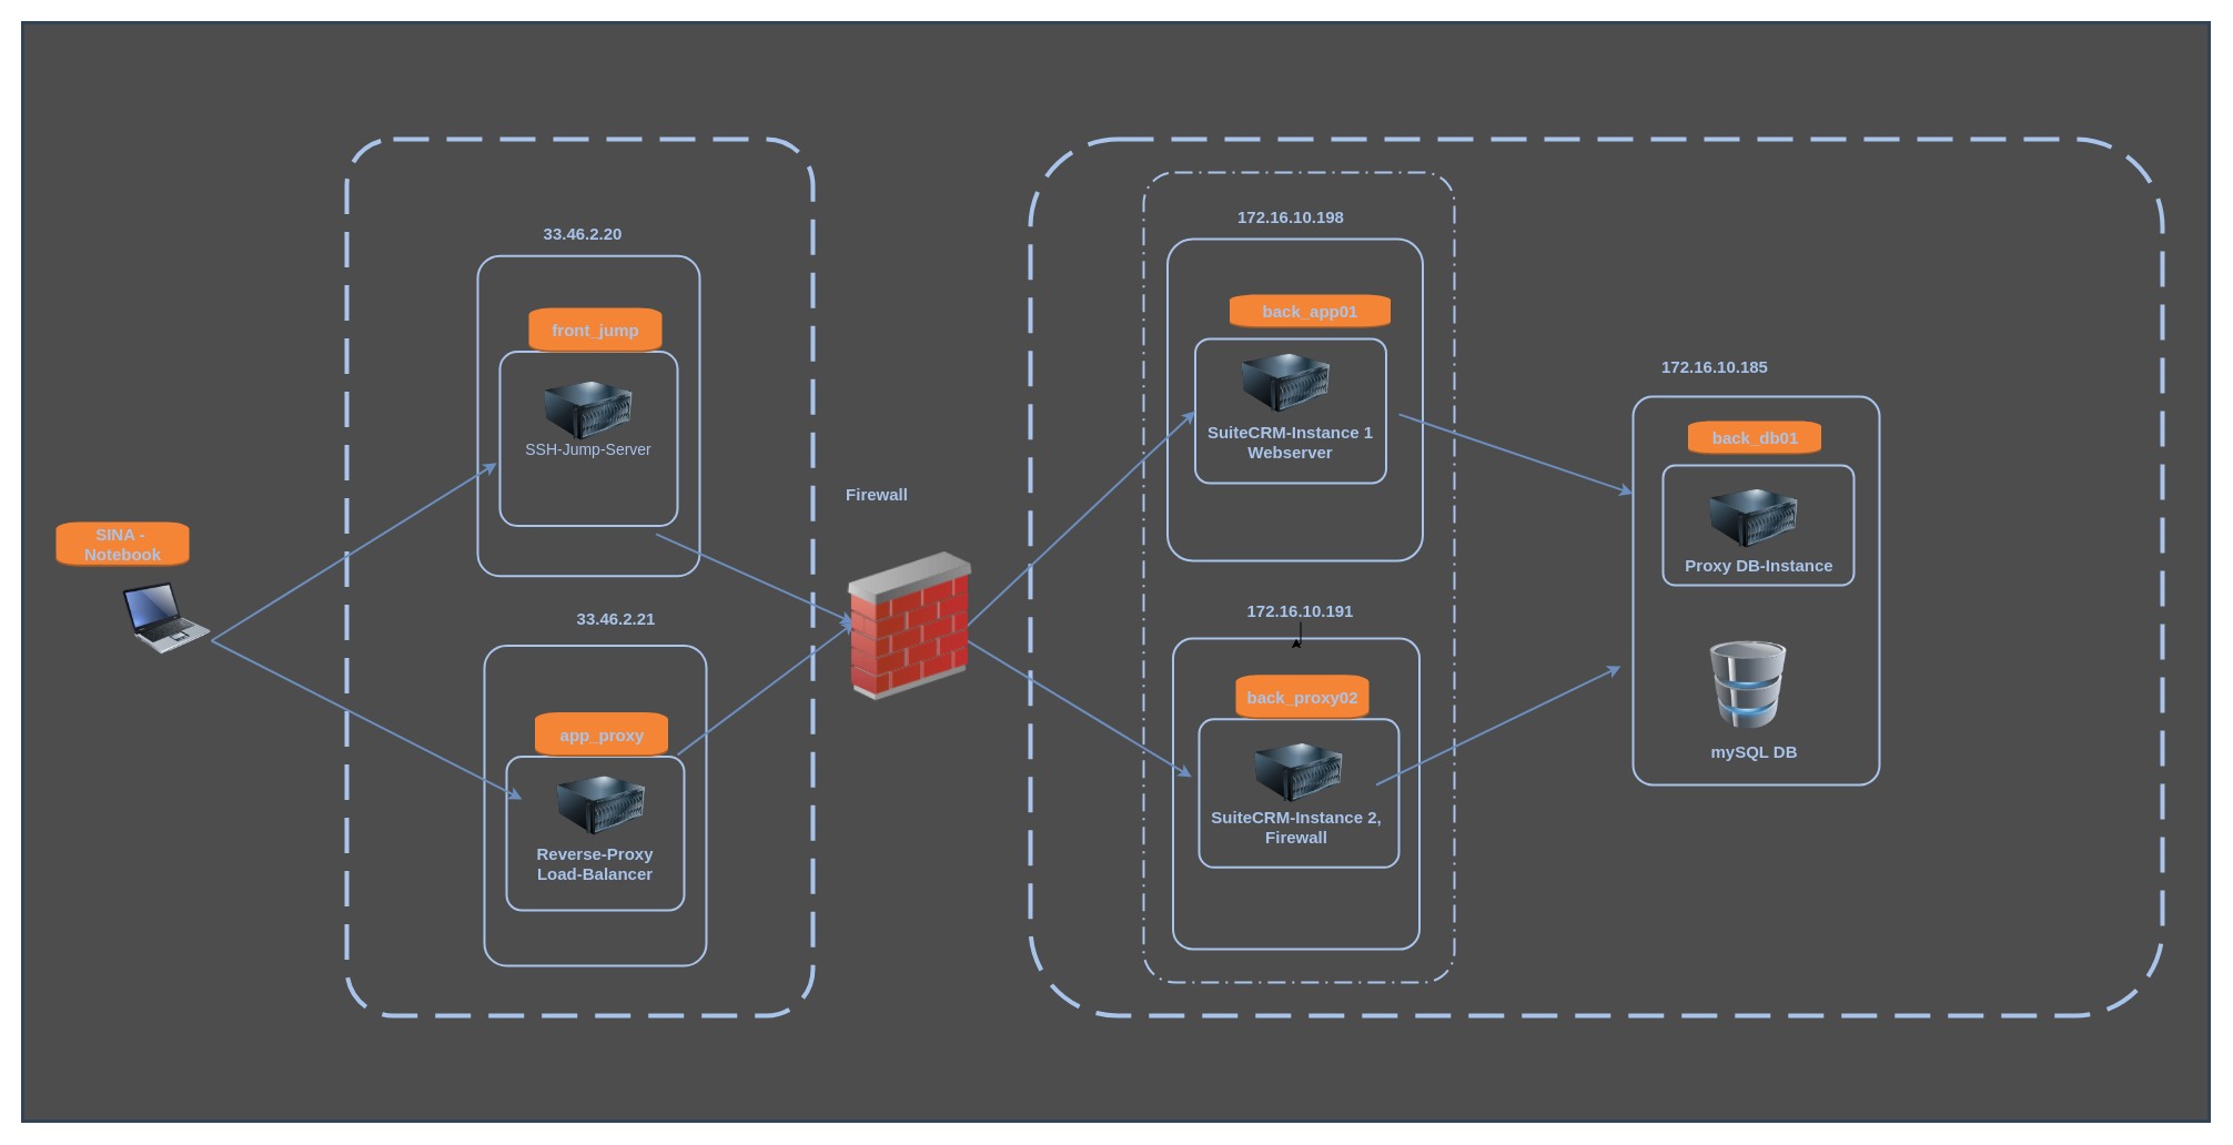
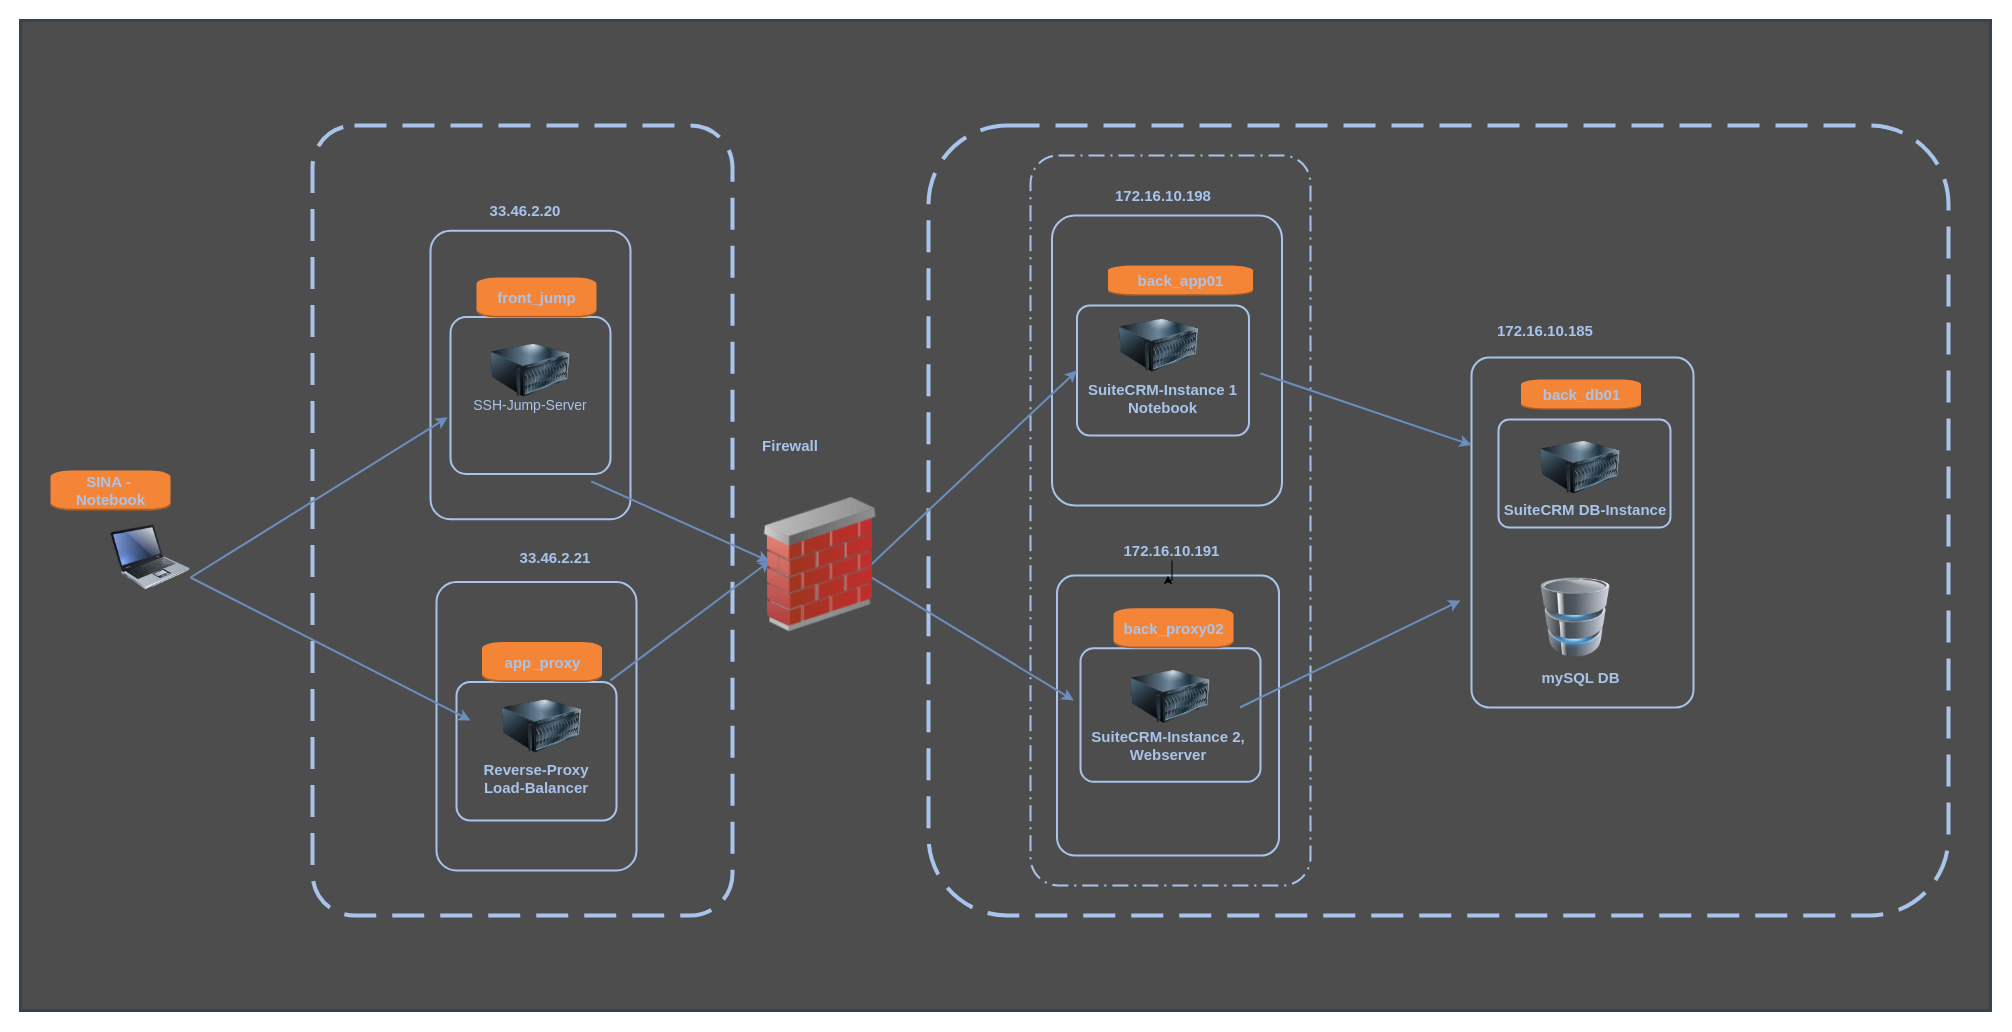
- <mxCell id="22" value="&lt;div style=&quot;font-size: 15px;&quot;&gt;&lt;font style=&quot;font-size: 15px;&quot;&gt;SuiteCRM-Instance 1&lt;/font&gt;&lt;/div&gt;&lt;div style=&quot;font-size: 15px;&quot;&gt;&lt;font style=&quot;font-size: 15px;&quot;&gt;Webserver&lt;br style=&quot;font-size: 15px;&quot;&gt; &lt;/font&gt;&lt;/div&gt;" style="text;html=1;strokeColor=none;fillColor=none;align=center;verticalAlign=middle;whiteSpace=wrap;rounded=0;fontStyle=1;fontSize=15;fontColor=#A9C4EB;" parent="1" vertex="1"><mxGeometry x="1085.25" y="385" width="154.5" height="25" as="geometry" /></mxCell>
+ <mxCell id="22" value="&lt;div style=&quot;font-size: 15px;&quot;&gt;&lt;font style=&quot;font-size: 15px;&quot;&gt;SuiteCRM-Instance 1&lt;/font&gt;&lt;/div&gt;&lt;div style=&quot;font-size: 15px;&quot;&gt;&lt;font style=&quot;font-size: 15px;&quot;&gt;Notebook&lt;br style=&quot;font-size: 15px;&quot;&gt; &lt;/font&gt;&lt;/div&gt;" style="text;html=1;strokeColor=none;fillColor=none;align=center;verticalAlign=middle;whiteSpace=wrap;rounded=0;fontStyle=1;fontSize=15;fontColor=#A9C4EB;" parent="1" vertex="1"><mxGeometry x="1085.25" y="385" width="154.5" height="25" as="geometry" /></mxCell>
- <mxCell id="26" value="&lt;font style=&quot;font-size: 15px;&quot;&gt;Proxy DB-Instance&lt;/font&gt;" style="text;html=1;strokeColor=none;fillColor=none;align=center;verticalAlign=middle;whiteSpace=wrap;rounded=0;fontSize=15;fontStyle=1;fontColor=#A9C4EB;" parent="1" vertex="1"><mxGeometry x="1500" y="497" width="170" height="23" as="geometry" /></mxCell>
+ <mxCell id="26" value="&lt;font style=&quot;font-size: 15px;&quot;&gt;SuiteCRM DB-Instance&lt;/font&gt;" style="text;html=1;strokeColor=none;fillColor=none;align=center;verticalAlign=middle;whiteSpace=wrap;rounded=0;fontSize=15;fontStyle=1;fontColor=#A9C4EB;" parent="1" vertex="1"><mxGeometry x="1500" y="497" width="170" height="23" as="geometry" /></mxCell>
- <mxCell id="24" value="&lt;div style=&quot;font-size: 15px;&quot;&gt;&lt;font style=&quot;font-size: 15px;&quot;&gt;SuiteCRM-Instance 2,&lt;/font&gt;&lt;/div&gt;&lt;div style=&quot;font-size: 15px;&quot;&gt;&lt;font style=&quot;font-size: 15px;&quot;&gt;Firewall&lt;br style=&quot;font-size: 15px;&quot;&gt;&lt;/font&gt;&lt;/div&gt;" style="text;html=1;strokeColor=none;fillColor=none;align=center;verticalAlign=middle;whiteSpace=wrap;rounded=0;fontStyle=1;fontSize=15;fontColor=#A9C4EB;" parent="1" vertex="1"><mxGeometry x="1087.5" y="730" width="160" height="30" as="geometry" /></mxCell>
+ <mxCell id="24" value="&lt;div style=&quot;font-size: 15px;&quot;&gt;&lt;font style=&quot;font-size: 15px;&quot;&gt;SuiteCRM-Instance 2,&lt;/font&gt;&lt;/div&gt;&lt;div style=&quot;font-size: 15px;&quot;&gt;&lt;font style=&quot;font-size: 15px;&quot;&gt;Webserver&lt;br style=&quot;font-size: 15px;&quot;&gt;&lt;/font&gt;&lt;/div&gt;" style="text;html=1;strokeColor=none;fillColor=none;align=center;verticalAlign=middle;whiteSpace=wrap;rounded=0;fontStyle=1;fontSize=15;fontColor=#A9C4EB;" parent="1" vertex="1"><mxGeometry x="1087.5" y="730" width="160" height="30" as="geometry" /></mxCell>
